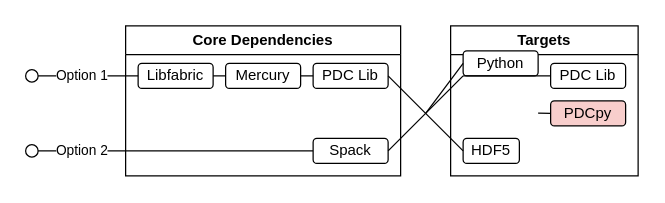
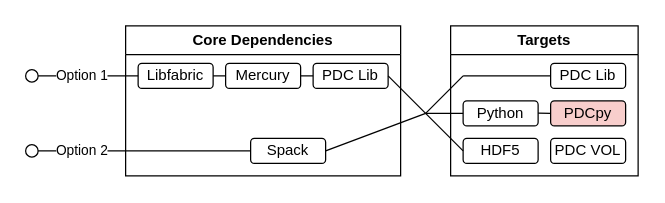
- <mxCell id="12" value="Python" style="rounded=1;whiteSpace=wrap;html=1;" vertex="1" parent="11"><mxGeometry x="10" y="20" width="60" height="20" as="geometry" /></mxCell>
+ <mxCell id="12" value="Python" style="rounded=1;whiteSpace=wrap;html=1;" vertex="1" parent="11"><mxGeometry x="10" y="60" width="60" height="20" as="geometry" /></mxCell>
- <mxCell id="9" value="Spack" style="rounded=1;whiteSpace=wrap;html=1;" vertex="1" parent="2"><mxGeometry x="150" y="90" width="60" height="20" as="geometry" /></mxCell>
+ <mxCell id="9" value="Spack" style="rounded=1;whiteSpace=wrap;html=1;" vertex="1" parent="2"><mxGeometry x="100" y="90" width="60" height="20" as="geometry" /></mxCell>
- <mxCell id="14" value="HDF5" style="rounded=1;whiteSpace=wrap;html=1;" vertex="1" parent="11"><mxGeometry x="10" y="90" width="45" height="20" as="geometry" /></mxCell>
+ <mxCell id="14" value="HDF5" style="rounded=1;whiteSpace=wrap;html=1;" vertex="1" parent="11"><mxGeometry x="10" y="90" width="60" height="20" as="geometry" /></mxCell>
+ <mxCell id="16" value="PDC VOL" style="rounded=1;whiteSpace=wrap;html=1;" vertex="1" parent="11"><mxGeometry x="80" y="90" width="60" height="20" as="geometry" /></mxCell>
